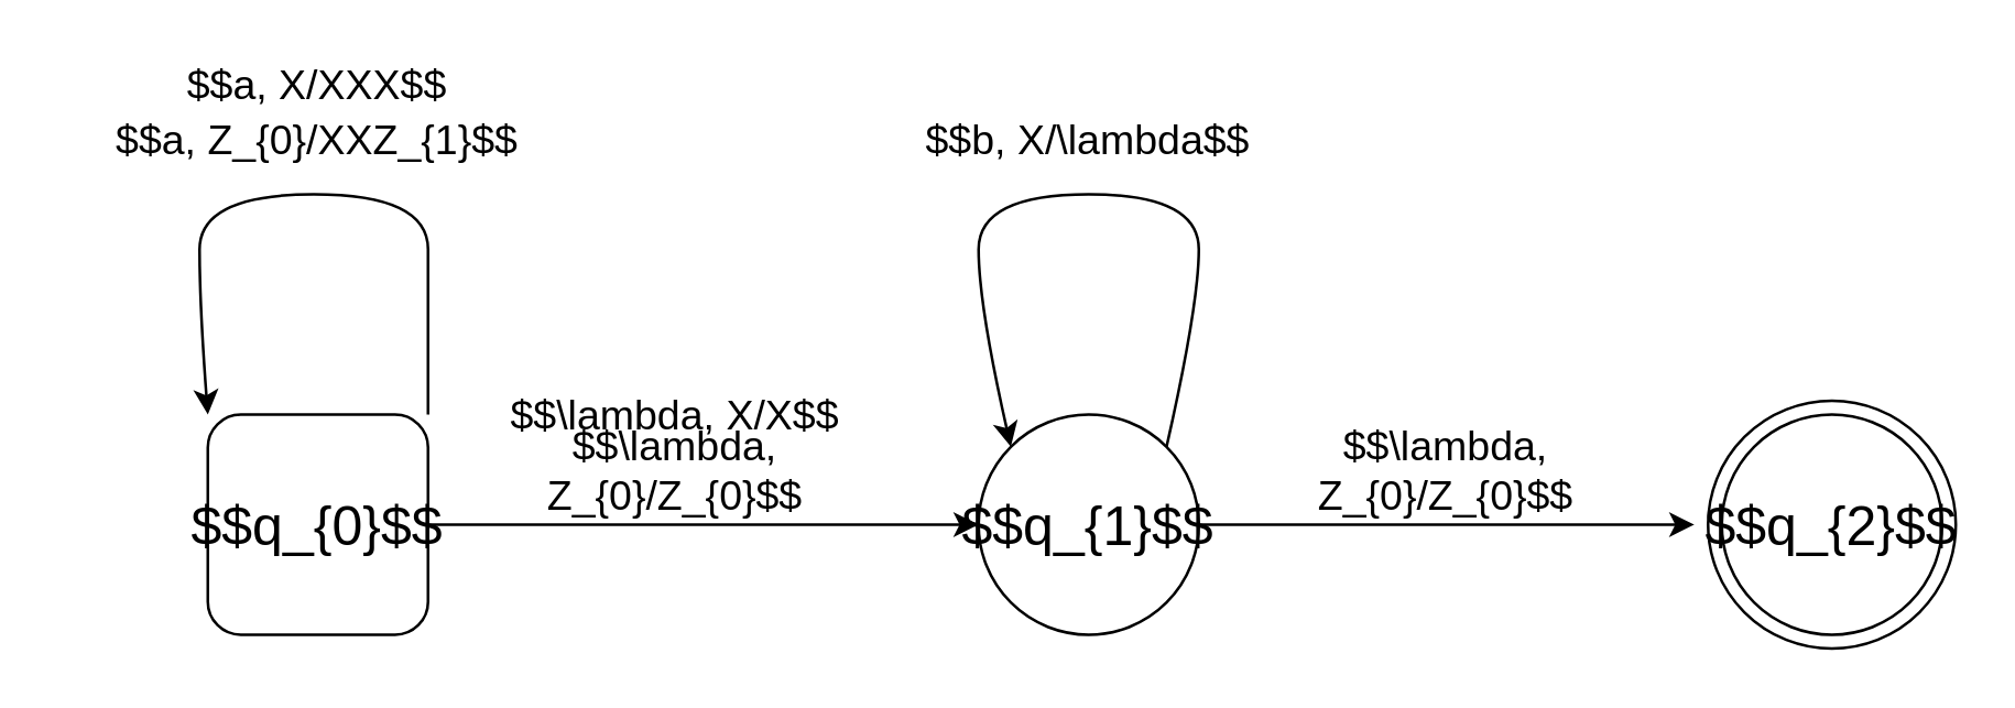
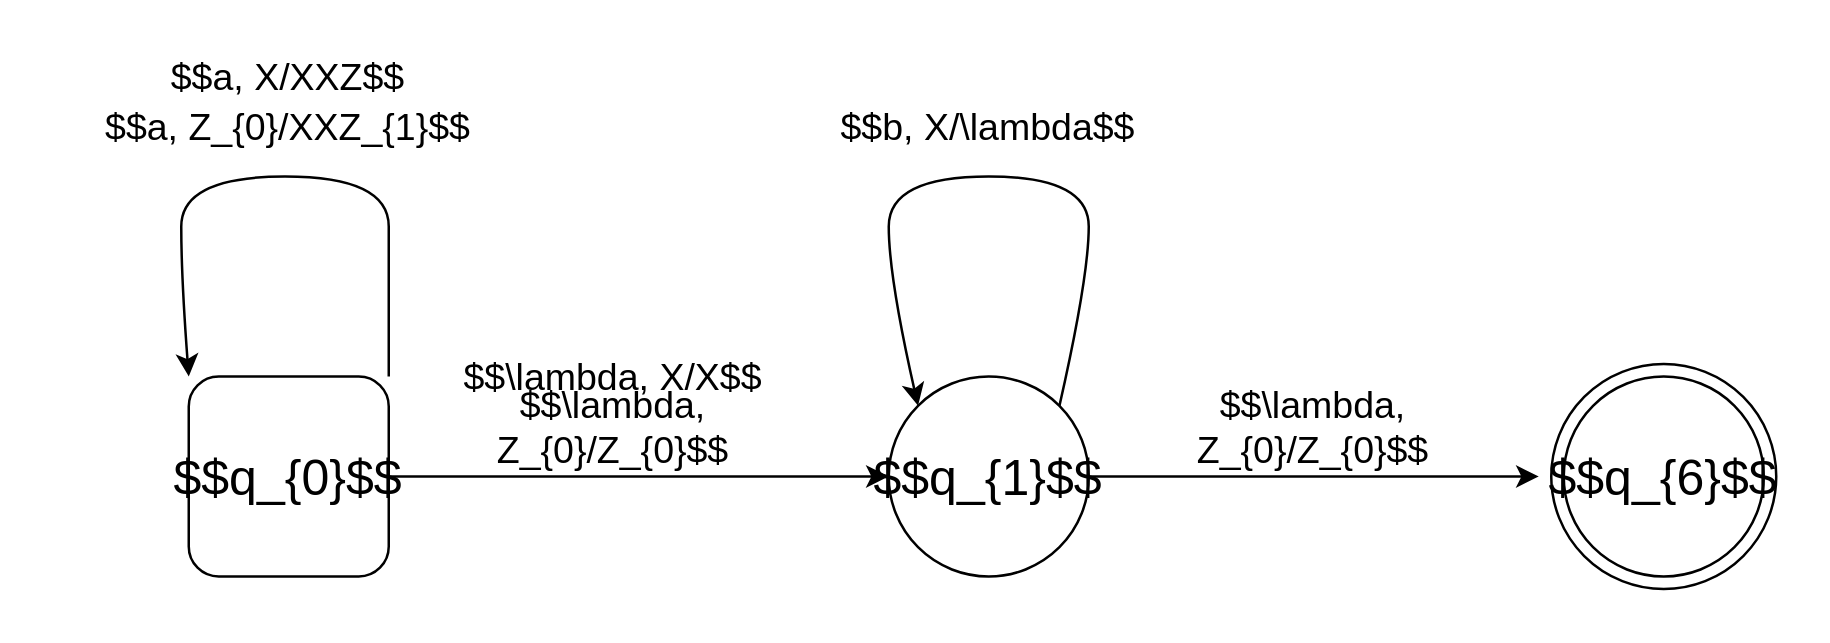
- <mxCell id="14" value="&lt;font style=&quot;font-size: 15px&quot;&gt;$$a, X/XXX$$&lt;/font&gt;" style="text;html=1;strokeColor=none;fillColor=none;align=center;verticalAlign=middle;whiteSpace=wrap;rounded=0;" vertex="1" parent="1"><mxGeometry x="20" y="20" width="190" height="20" as="geometry" /></mxCell>
+ <mxCell id="14" value="&lt;font style=&quot;font-size: 15px&quot;&gt;$$a, X/XXZ$$&lt;/font&gt;" style="text;html=1;strokeColor=none;fillColor=none;align=center;verticalAlign=middle;whiteSpace=wrap;rounded=0;" vertex="1" parent="1"><mxGeometry x="20" y="20" width="190" height="20" as="geometry" /></mxCell>
- <mxCell id="8" value="&lt;div style=&quot;font-size: 20px&quot;&gt;&lt;font style=&quot;font-size: 20px&quot;&gt;$$q_{2}$$&lt;br&gt;&lt;/font&gt;&lt;/div&gt;" style="ellipse;whiteSpace=wrap;html=1;aspect=fixed;" vertex="1" parent="1"><mxGeometry x="625" y="150" width="80" height="80" as="geometry" /></mxCell>
+ <mxCell id="8" value="&lt;div style=&quot;font-size: 20px&quot;&gt;&lt;font style=&quot;font-size: 20px&quot;&gt;$$q_{6}$$&lt;br&gt;&lt;/font&gt;&lt;/div&gt;" style="ellipse;whiteSpace=wrap;html=1;aspect=fixed;" vertex="1" parent="1"><mxGeometry x="625" y="150" width="80" height="80" as="geometry" /></mxCell>
